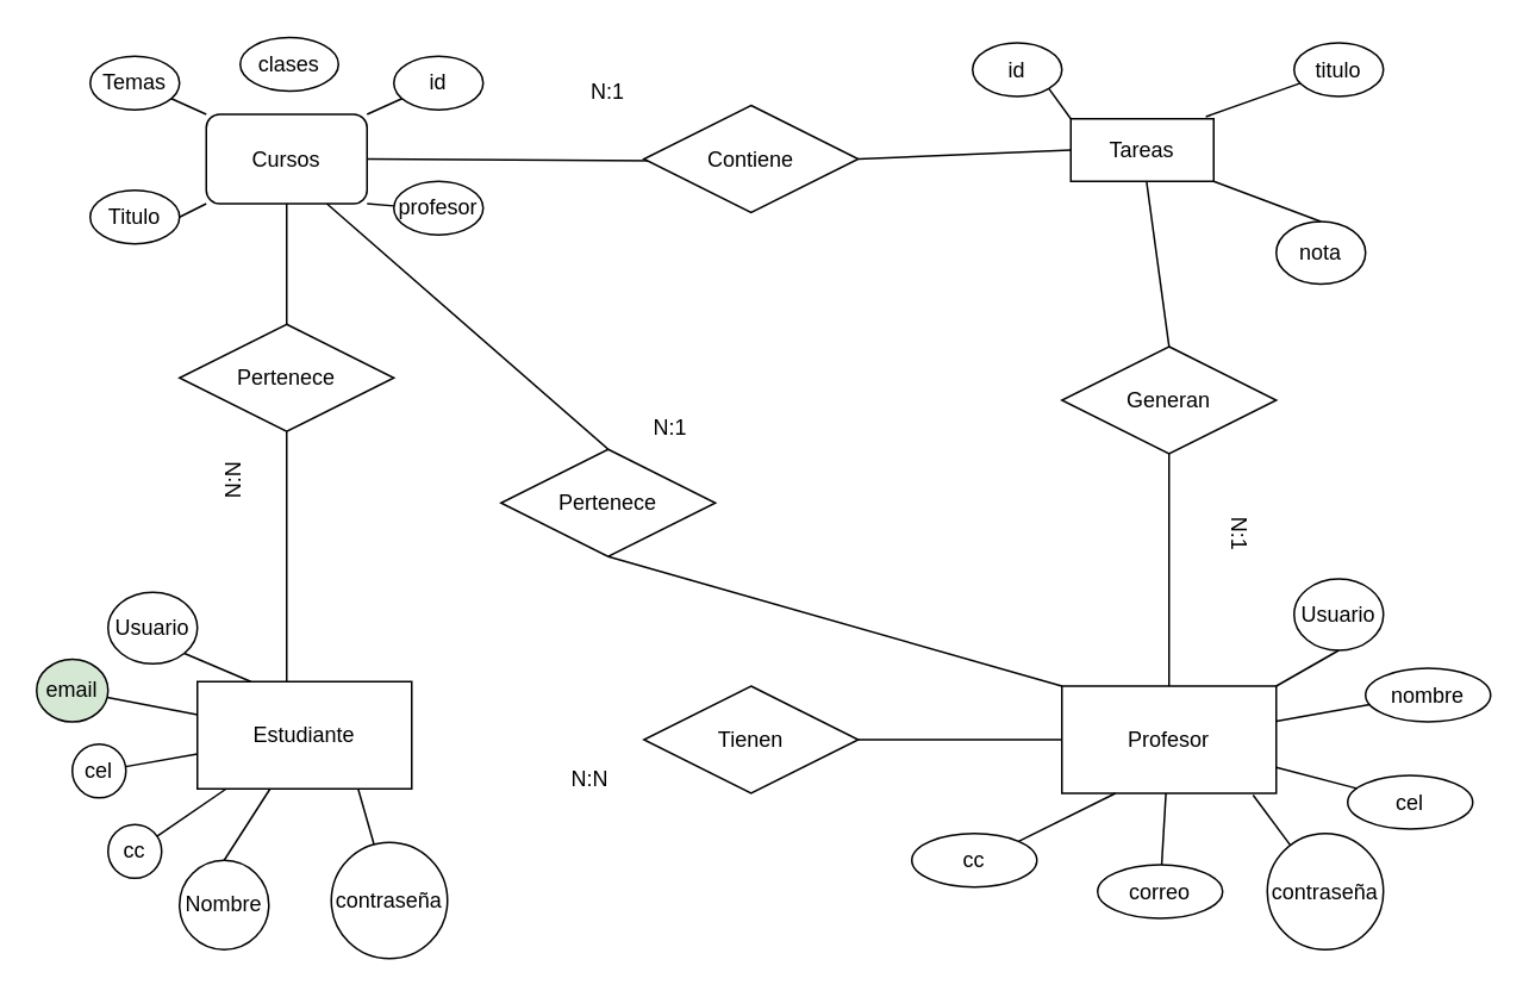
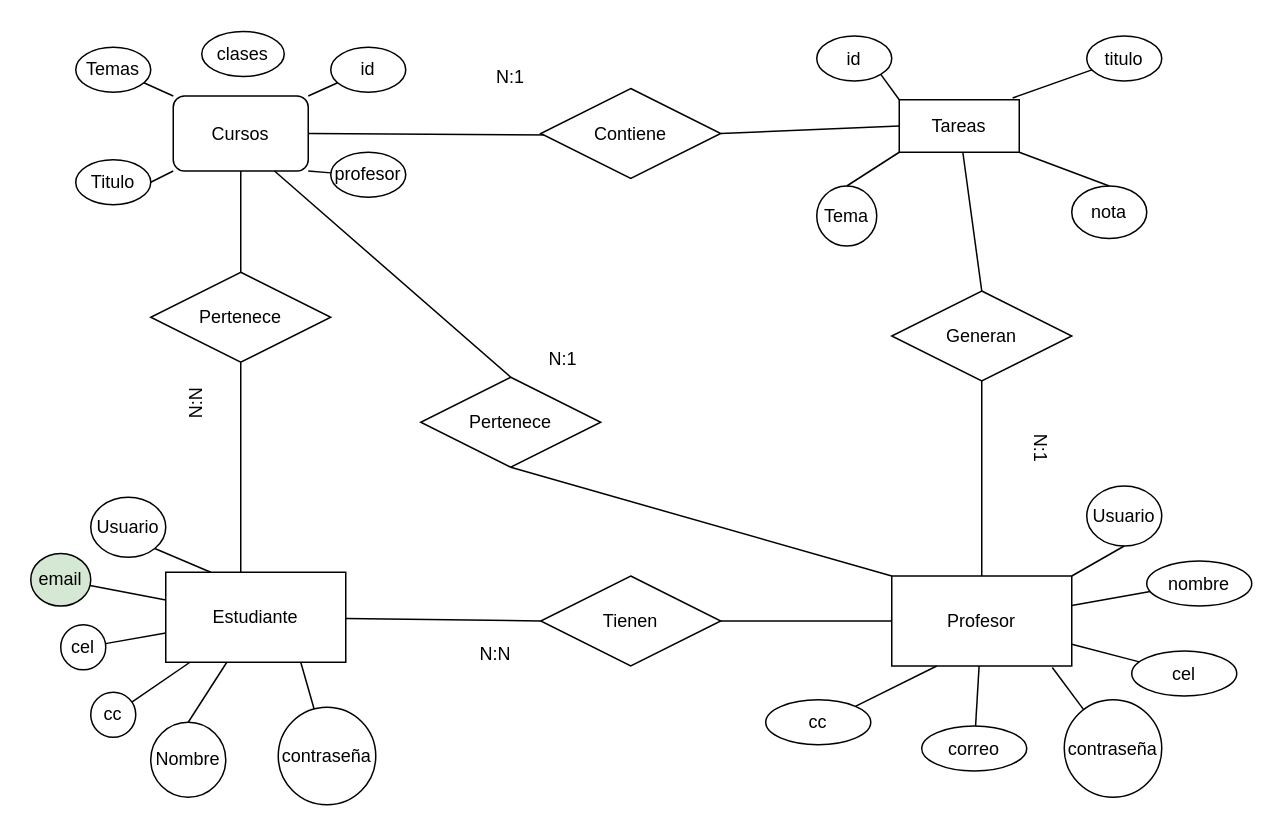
+ <mxCell id="28" value="" style="endArrow=none;html=1;rounded=0;exitX=0;exitY=0.5;exitDx=0;exitDy=0;entryX=0;entryY=1;entryDx=0;entryDy=0;" parent="1" source="26" target="4" edge="1"><mxGeometry width="50" height="50" relative="1" as="geometry"><mxPoint x="431.483" y="248.787" as="sourcePoint" /><mxPoint x="334" y="158.5" as="targetPoint" /></mxGeometry></mxCell>
+ <mxCell id="26" value="Tema" style="ellipse;whiteSpace=wrap;html=1;direction=south;" parent="1" vertex="1"><mxGeometry x="544" y="123.5" width="40" height="40" as="geometry" /></mxCell>
+ <mxCell id="10" value="" style="endArrow=none;html=1;rounded=0;entryX=0;entryY=0.5;entryDx=0;entryDy=0;" parent="1" source="3" target="8" edge="1"><mxGeometry relative="1" as="geometry"><mxPoint x="460" y="321" as="sourcePoint" /><mxPoint x="620" y="321" as="targetPoint" /></mxGeometry></mxCell>
